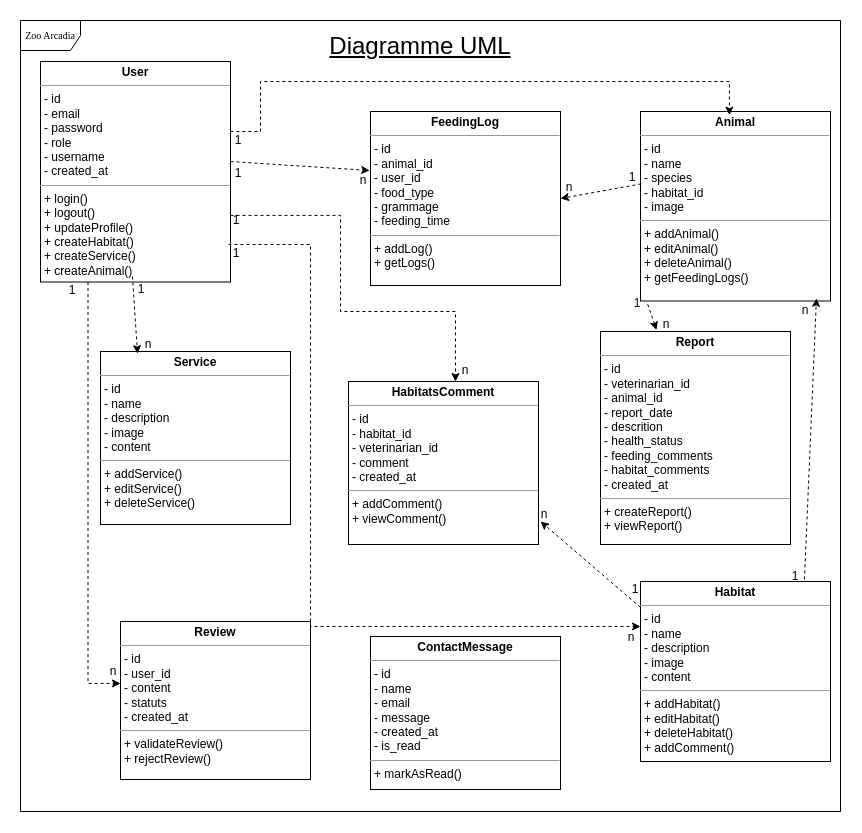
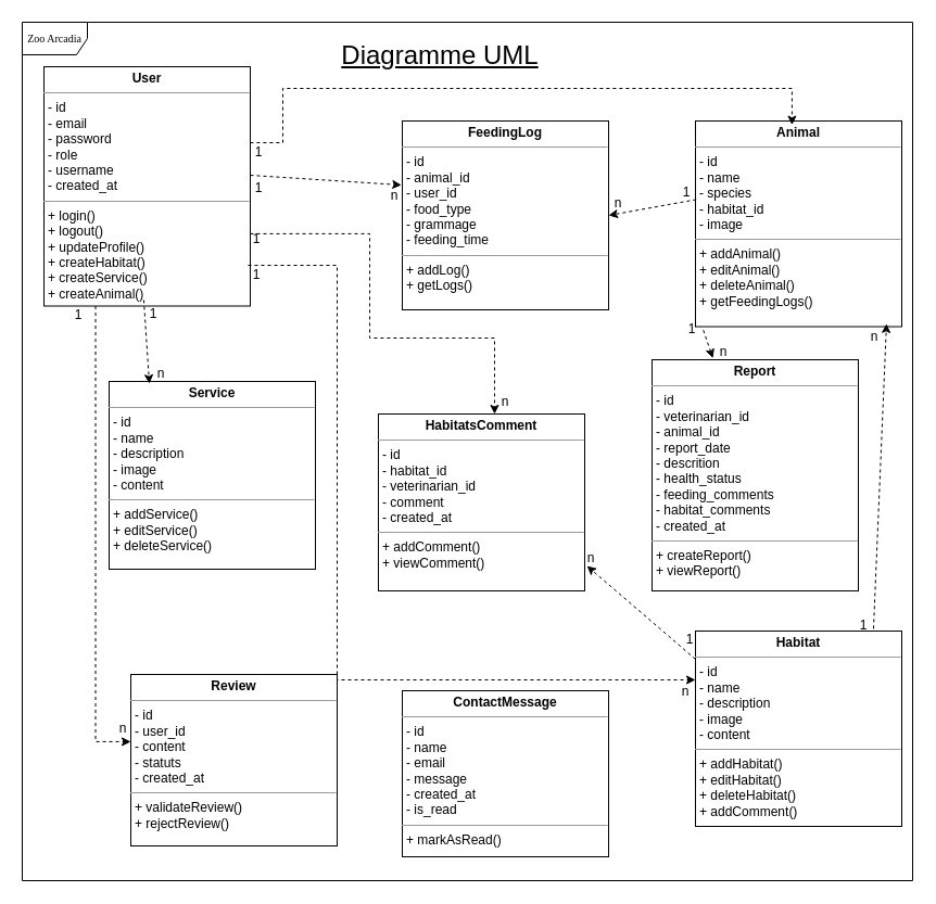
- <mxCell id="19" value="&lt;font style=&quot;font-size: 24px;&quot;&gt;&lt;u&gt;Diagramme UML&lt;/u&gt;&lt;/font&gt;" style="text;html=1;align=center;verticalAlign=middle;whiteSpace=wrap;rounded=0;" vertex="1" parent="1"><mxGeometry x="310" width="220" height="30" as="geometry" y="31" /></mxCell>
+ <mxCell id="19" value="&lt;font style=&quot;font-size: 24px;&quot;&gt;&lt;u&gt;Diagramme UML&lt;/u&gt;&lt;/font&gt;" style="text;html=1;align=center;verticalAlign=middle;whiteSpace=wrap;rounded=0;" vertex="1" parent="1"><mxGeometry x="295" y="36" width="220" height="30" as="geometry" /></mxCell>
